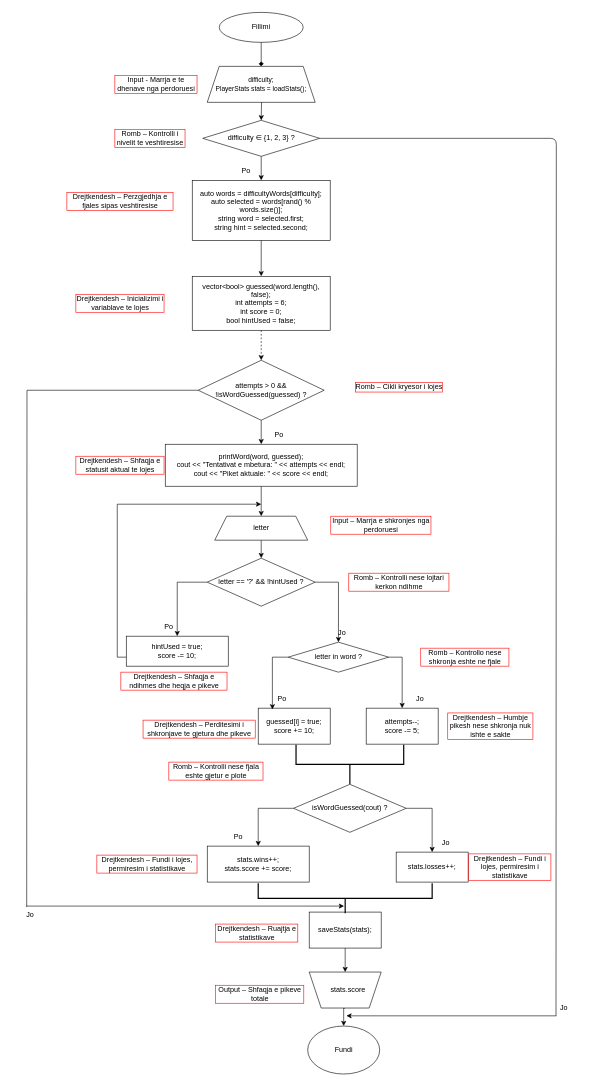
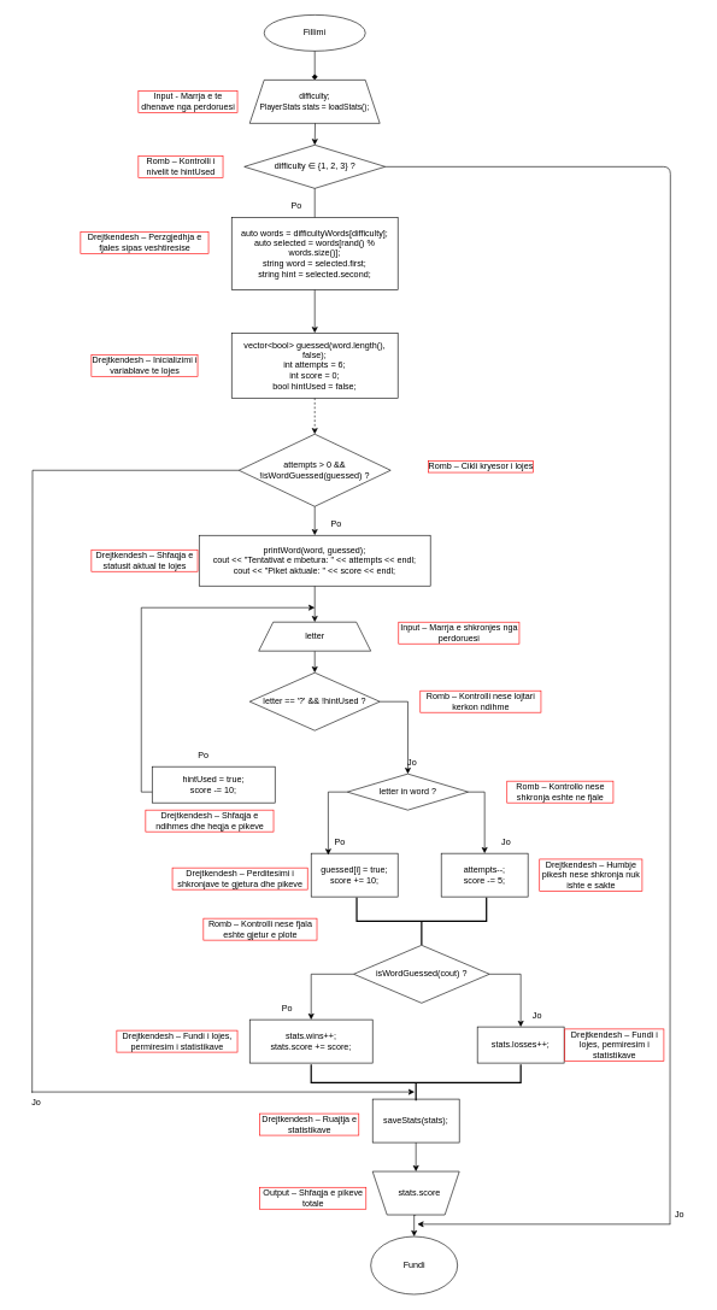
- <mxCell id="14" value="Romb – Kontrolli i nivelit te veshtiresise" style="text;html=1;align=center;verticalAlign=middle;whiteSpace=wrap;rounded=0;labelBorderColor=#FF0000;" vertex="1" parent="1"><mxGeometry x="190" y="215" width="120" height="30" as="geometry" /></mxCell>
+ <mxCell id="14" value="Romb – Kontrolli i nivelit te hintUsed" style="text;html=1;align=center;verticalAlign=middle;whiteSpace=wrap;rounded=0;labelBorderColor=#FF0000;" vertex="1" parent="1"><mxGeometry x="190" y="215" width="120" height="30" as="geometry" /></mxCell>
- <mxCell id="11" value="" style="endArrow=classic;html=1;rounded=0;entryX=0.5;entryY=0;entryDx=0;entryDy=0;exitX=0.5;exitY=1;exitDx=0;exitDy=0;" edge="1" parent="1" source="5" target="10"><mxGeometry width="50" height="50" relative="1" as="geometry"><mxPoint x="450" y="360" as="sourcePoint" /><mxPoint x="500" y="310" as="targetPoint" /></mxGeometry></mxCell>
+ <mxCell id="11" value="" style="endArrow=none;html=1;rounded=0;entryX=0.5;entryY=0;entryDx=0;entryDy=0;exitX=0.5;exitY=1;exitDx=0;exitDy=0;" edge="1" parent="1" source="5" target="10"><mxGeometry width="50" height="50" relative="1" as="geometry"><mxPoint x="450" y="360" as="sourcePoint" /><mxPoint x="500" y="310" as="targetPoint" /></mxGeometry></mxCell>
- <mxCell id="29" style="edgeStyle=orthogonalEdgeStyle;rounded=0;orthogonalLoop=1;jettySize=auto;html=1;exitX=0;exitY=0.5;exitDx=0;exitDy=0;entryX=0.5;entryY=0;entryDx=0;entryDy=0;" edge="1" parent="1" source="31" target="33"><mxGeometry relative="1" as="geometry" /></mxCell>
